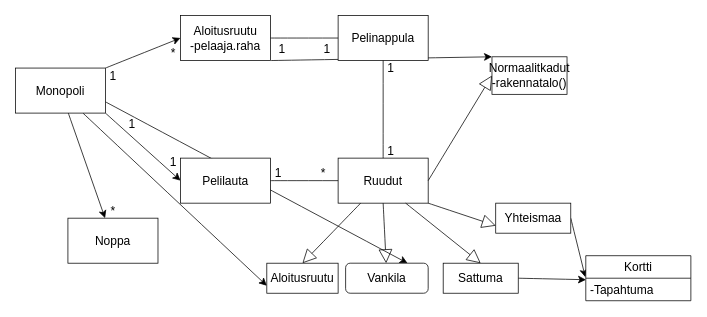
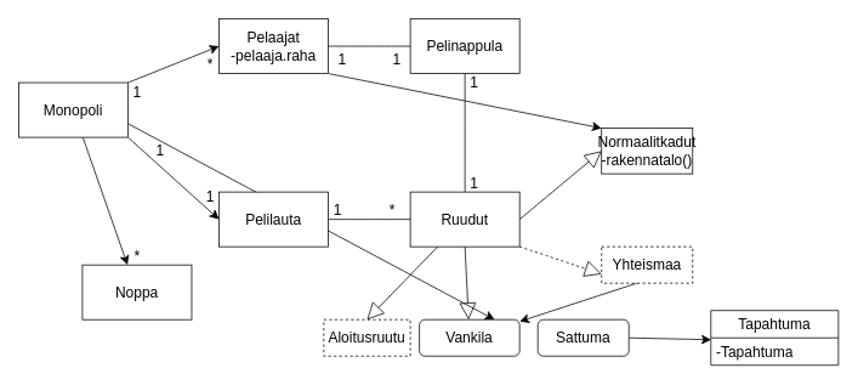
- <mxCell id="9" value="Aloitusruutu&lt;br&gt;-pelaaja.raha" style="rounded=0;whiteSpace=wrap;html=1;fontSize=16;" vertex="1" parent="1"><mxGeometry x="240" y="20" width="120" height="60" as="geometry" /></mxCell>
+ <mxCell id="9" value="Pelaajat&lt;br&gt;-pelaaja.raha" style="rounded=0;whiteSpace=wrap;html=1;fontSize=16;" vertex="1" parent="1"><mxGeometry x="240" y="20" width="120" height="60" as="geometry" /></mxCell>
- <mxCell id="35" value="Normaalitkadut&lt;br&gt;-rakennatalo()" style="whiteSpace=wrap;html=1;fontSize=16;" vertex="1" parent="1"><mxGeometry x="655" y="75" width="100" height="50" as="geometry" /></mxCell>
+ <mxCell id="35" value="Normaalitkadut&lt;br&gt;-rakennatalo()" style="whiteSpace=wrap;html=1;fontSize=16;" vertex="1" parent="1"><mxGeometry x="660" y="140" width="100" height="50" as="geometry" /></mxCell>
- <mxCell id="2" style="edgeStyle=none;curved=1;rounded=0;orthogonalLoop=1;jettySize=auto;html=1;exitX=0.75;exitY=1;exitDx=0;exitDy=0;fontSize=12;startSize=8;endSize=8;entryX=0;entryY=0.75;entryDx=0;entryDy=0;" edge="1" parent="1" source="7" target="28"><mxGeometry relative="1" as="geometry"><mxPoint x="119.889" y="180.333" as="targetPoint" /></mxGeometry></mxCell>
- <mxCell id="37" value="" style="endArrow=block;endSize=16;endFill=0;html=1;rounded=0;fontSize=12;curved=1;exitX=1;exitY=1;exitDx=0;exitDy=0;entryX=0;entryY=0.75;entryDx=0;entryDy=0;" edge="1" parent="1" source="12" target="34"><mxGeometry width="160" relative="1" as="geometry"><mxPoint x="590" y="260" as="sourcePoint" /><mxPoint x="680" y="185" as="targetPoint" /></mxGeometry></mxCell>
+ <mxCell id="37" value="" style="endArrow=block;endSize=16;endFill=0;html=1;rounded=0;fontSize=12;curved=1;exitX=1;exitY=1;exitDx=0;exitDy=0;entryX=0;entryY=0.75;entryDx=0;entryDy=0;dashed=1;" edge="1" parent="1" source="12" target="34"><mxGeometry width="160" relative="1" as="geometry"><mxPoint x="590" y="260" as="sourcePoint" /><mxPoint x="680" y="185" as="targetPoint" /></mxGeometry></mxCell>
- <mxCell id="34" value="Yhteismaa" style="whiteSpace=wrap;html=1;fontSize=16;" vertex="1" parent="1"><mxGeometry x="660" y="270" width="100" height="40" as="geometry" /></mxCell>
+ <mxCell id="34" value="Yhteismaa" style="whiteSpace=wrap;html=1;fontSize=16;dashed=1;" vertex="1" parent="1"><mxGeometry x="660" y="270" width="100" height="40" as="geometry" /></mxCell>
- <mxCell id="38" value="" style="endArrow=block;endSize=16;endFill=0;html=1;rounded=0;fontSize=12;curved=1;entryX=0.5;entryY=0;entryDx=0;entryDy=0;exitX=0.75;exitY=1;exitDx=0;exitDy=0;" edge="1" parent="1" source="12" target="31"><mxGeometry width="160" relative="1" as="geometry"><mxPoint x="590" y="270" as="sourcePoint" /><mxPoint x="690" y="195" as="targetPoint" /></mxGeometry></mxCell>
- <mxCell id="33" style="edgeStyle=none;curved=1;rounded=0;orthogonalLoop=1;jettySize=auto;html=1;exitX=1;exitY=0.5;exitDx=0;exitDy=0;entryX=-0.004;entryY=-0.044;entryDx=0;entryDy=0;entryPerimeter=0;fontSize=12;startSize=8;endSize=8;" edge="1" parent="1" source="34" target="42"><mxGeometry relative="1" as="geometry" /></mxCell>
+ <mxCell id="33" style="edgeStyle=none;curved=1;rounded=0;orthogonalLoop=1;jettySize=auto;html=1;exitX=1;exitY=0.5;exitDx=0;exitDy=0;fontSize=12;startSize=8;endSize=8;" edge="1" parent="1" source="34" target="29"><mxGeometry relative="1" as="geometry" /></mxCell>
- <mxCell id="41" value="Kortti" style="swimlane;fontStyle=0;childLayout=stackLayout;horizontal=1;startSize=30;horizontalStack=0;resizeParent=1;resizeParentMax=0;resizeLast=0;collapsible=1;marginBottom=0;whiteSpace=wrap;html=1;fontSize=16;" vertex="1" parent="1"><mxGeometry x="780" y="340" width="140" height="60" as="geometry" /></mxCell>
+ <mxCell id="41" value="Tapahtuma" style="swimlane;fontStyle=0;childLayout=stackLayout;horizontal=1;startSize=30;horizontalStack=0;resizeParent=1;resizeParentMax=0;resizeLast=0;collapsible=1;marginBottom=0;whiteSpace=wrap;html=1;fontSize=16;" vertex="1" parent="1"><mxGeometry x="780" y="340" width="140" height="60" as="geometry" /></mxCell>
- <mxCell id="28" value="Aloitusruutu" style="whiteSpace=wrap;html=1;fontSize=16;" vertex="1" parent="1"><mxGeometry x="355" y="350" width="95" height="40" as="geometry" /></mxCell>
+ <mxCell id="28" value="Aloitusruutu" style="whiteSpace=wrap;html=1;fontSize=16;dashed=1;" vertex="1" parent="1"><mxGeometry x="355" y="350" width="95" height="40" as="geometry" /></mxCell>
- <mxCell id="31" value="Sattuma" style="whiteSpace=wrap;html=1;fontSize=16;" vertex="1" parent="1"><mxGeometry x="590" y="350" width="100" height="40" as="geometry" /></mxCell>
+ <mxCell id="31" value="Sattuma" style="whiteSpace=wrap;html=1;fontSize=16;rounded=1;" vertex="1" parent="1"><mxGeometry x="590" y="350" width="100" height="40" as="geometry" /></mxCell>
